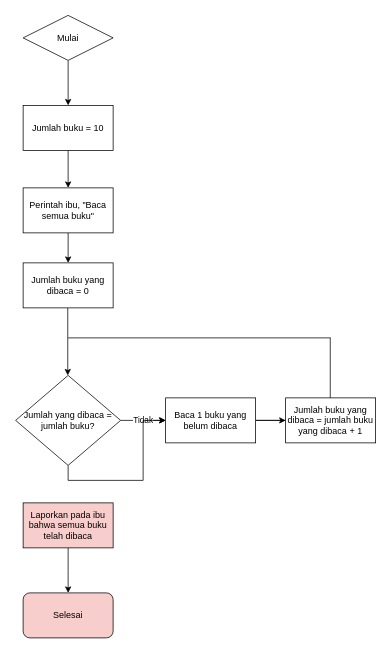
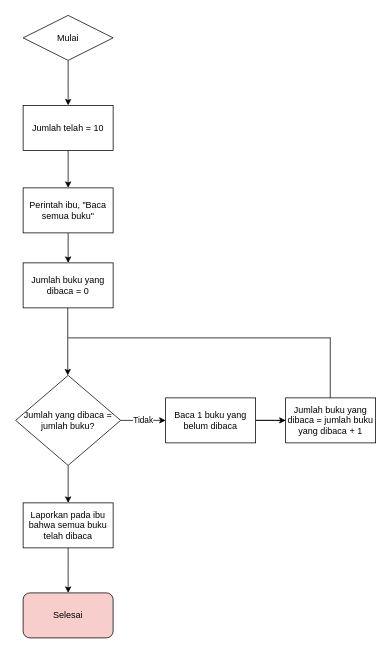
- <mxCell id="5" value="Jumlah buku = 10" style="rounded=0;whiteSpace=wrap;html=1;" vertex="1" parent="1"><mxGeometry x="30" y="140" width="120" height="60" as="geometry" /></mxCell>
+ <mxCell id="5" value="Jumlah telah = 10" style="rounded=0;whiteSpace=wrap;html=1;" vertex="1" parent="1"><mxGeometry x="30" y="140" width="120" height="60" as="geometry" /></mxCell>
- <mxCell id="11" style="edgeStyle=orthogonalEdgeStyle;rounded=0;orthogonalLoop=1;jettySize=auto;html=1;exitX=0.5;exitY=1;exitDx=0;exitDy=0;" edge="1" parent="1" source="12" target="15"><mxGeometry relative="1" as="geometry"><mxPoint x="90" y="700" as="targetPoint" /></mxGeometry></mxCell>
+ <mxCell id="11" style="edgeStyle=orthogonalEdgeStyle;rounded=0;orthogonalLoop=1;jettySize=auto;html=1;exitX=0.5;exitY=1;exitDx=0;exitDy=0;" edge="1" parent="1" source="12" target="20"><mxGeometry relative="1" as="geometry"><mxPoint x="90" y="700" as="targetPoint" /></mxGeometry></mxCell>
- <mxCell id="20" value="Laporkan pada ibu bahwa semua buku telah dibaca" style="rounded=0;whiteSpace=wrap;html=1;fillColor=#f8cecc;" vertex="1" parent="1"><mxGeometry x="30" y="670" width="120" height="60" as="geometry" /></mxCell>
+ <mxCell id="20" value="Laporkan pada ibu bahwa semua buku telah dibaca" style="rounded=0;whiteSpace=wrap;html=1;" vertex="1" parent="1"><mxGeometry x="30" y="670" width="120" height="60" as="geometry" /></mxCell>
